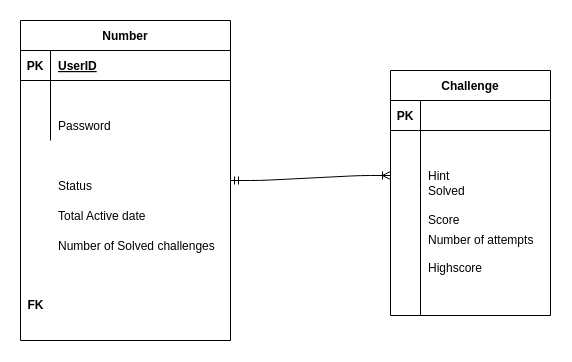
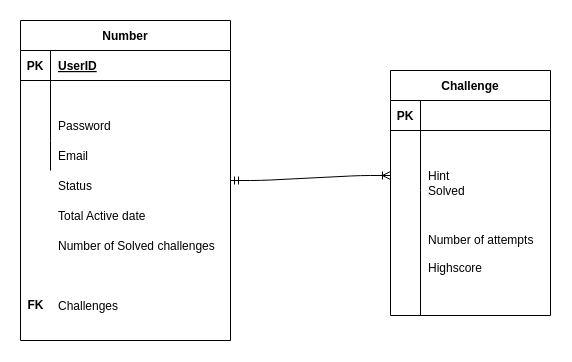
+ <mxCell id="15" value="Email" style="shape=partialRectangle;connectable=0;fillColor=none;top=0;left=0;bottom=0;right=0;align=left;spacingLeft=6;overflow=hidden;" parent="13" vertex="1"><mxGeometry x="30" width="180" height="30" as="geometry" /></mxCell>
- <mxCell id="34" value="Score" style="shape=partialRectangle;connectable=0;fillColor=none;top=0;left=0;bottom=0;right=0;align=left;spacingLeft=6;overflow=hidden;" parent="21" vertex="1"><mxGeometry x="30" y="134.694" width="60" height="29.388" as="geometry" /></mxCell>
+ <mxCell id="19" value="Challenges" style="shape=partialRectangle;connectable=0;fillColor=none;top=0;left=0;bottom=0;right=0;align=left;spacingLeft=6;overflow=hidden;" parent="3" vertex="1"><mxGeometry x="30" y="270" width="180" height="30" as="geometry" /></mxCell>
